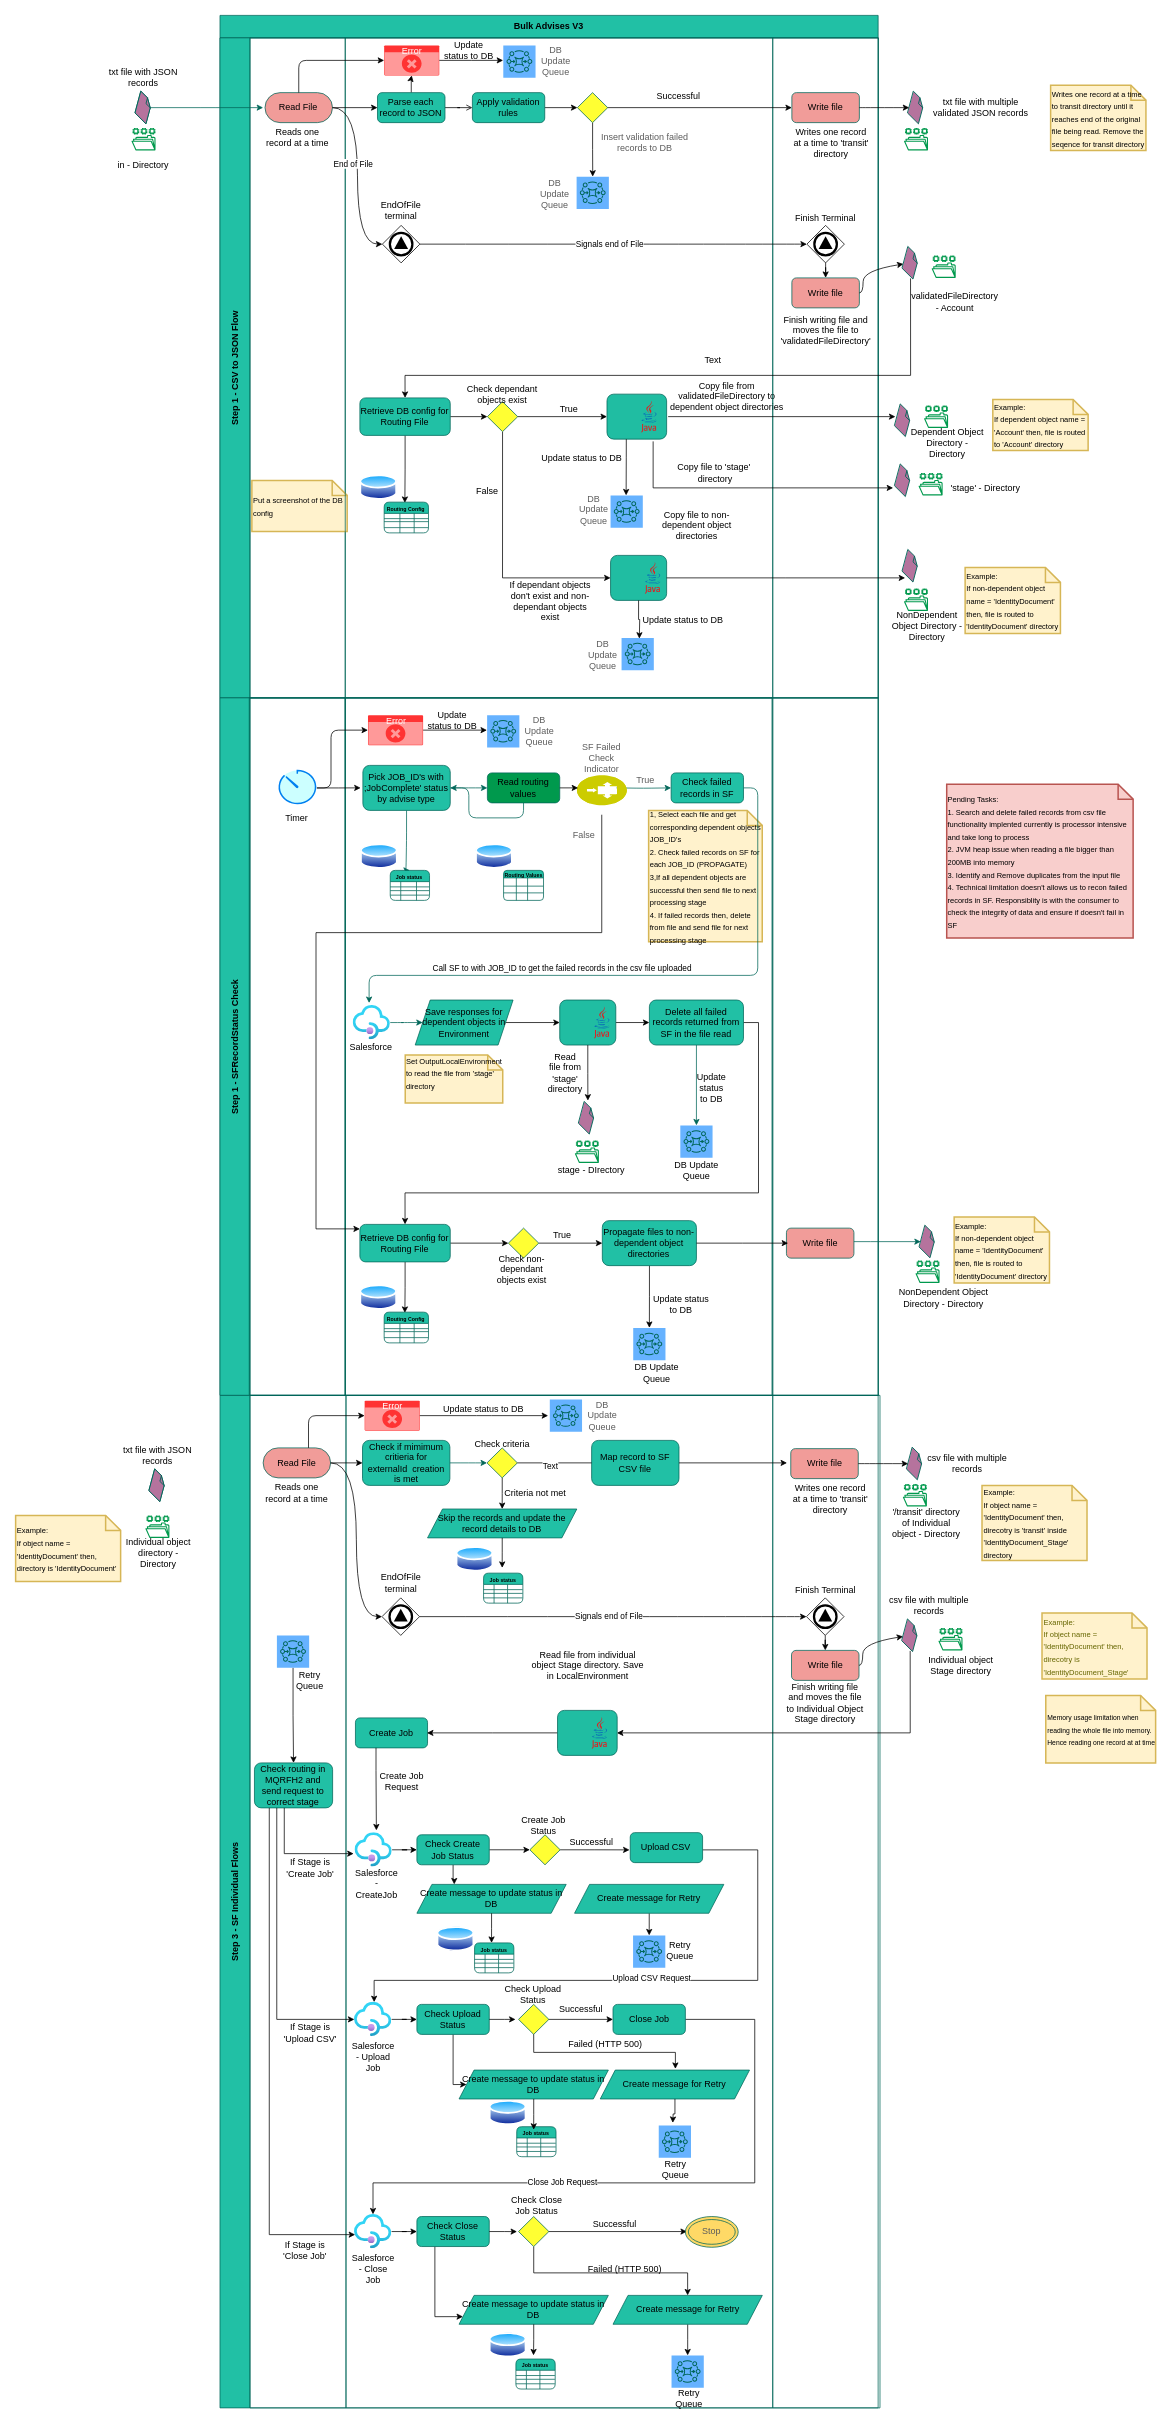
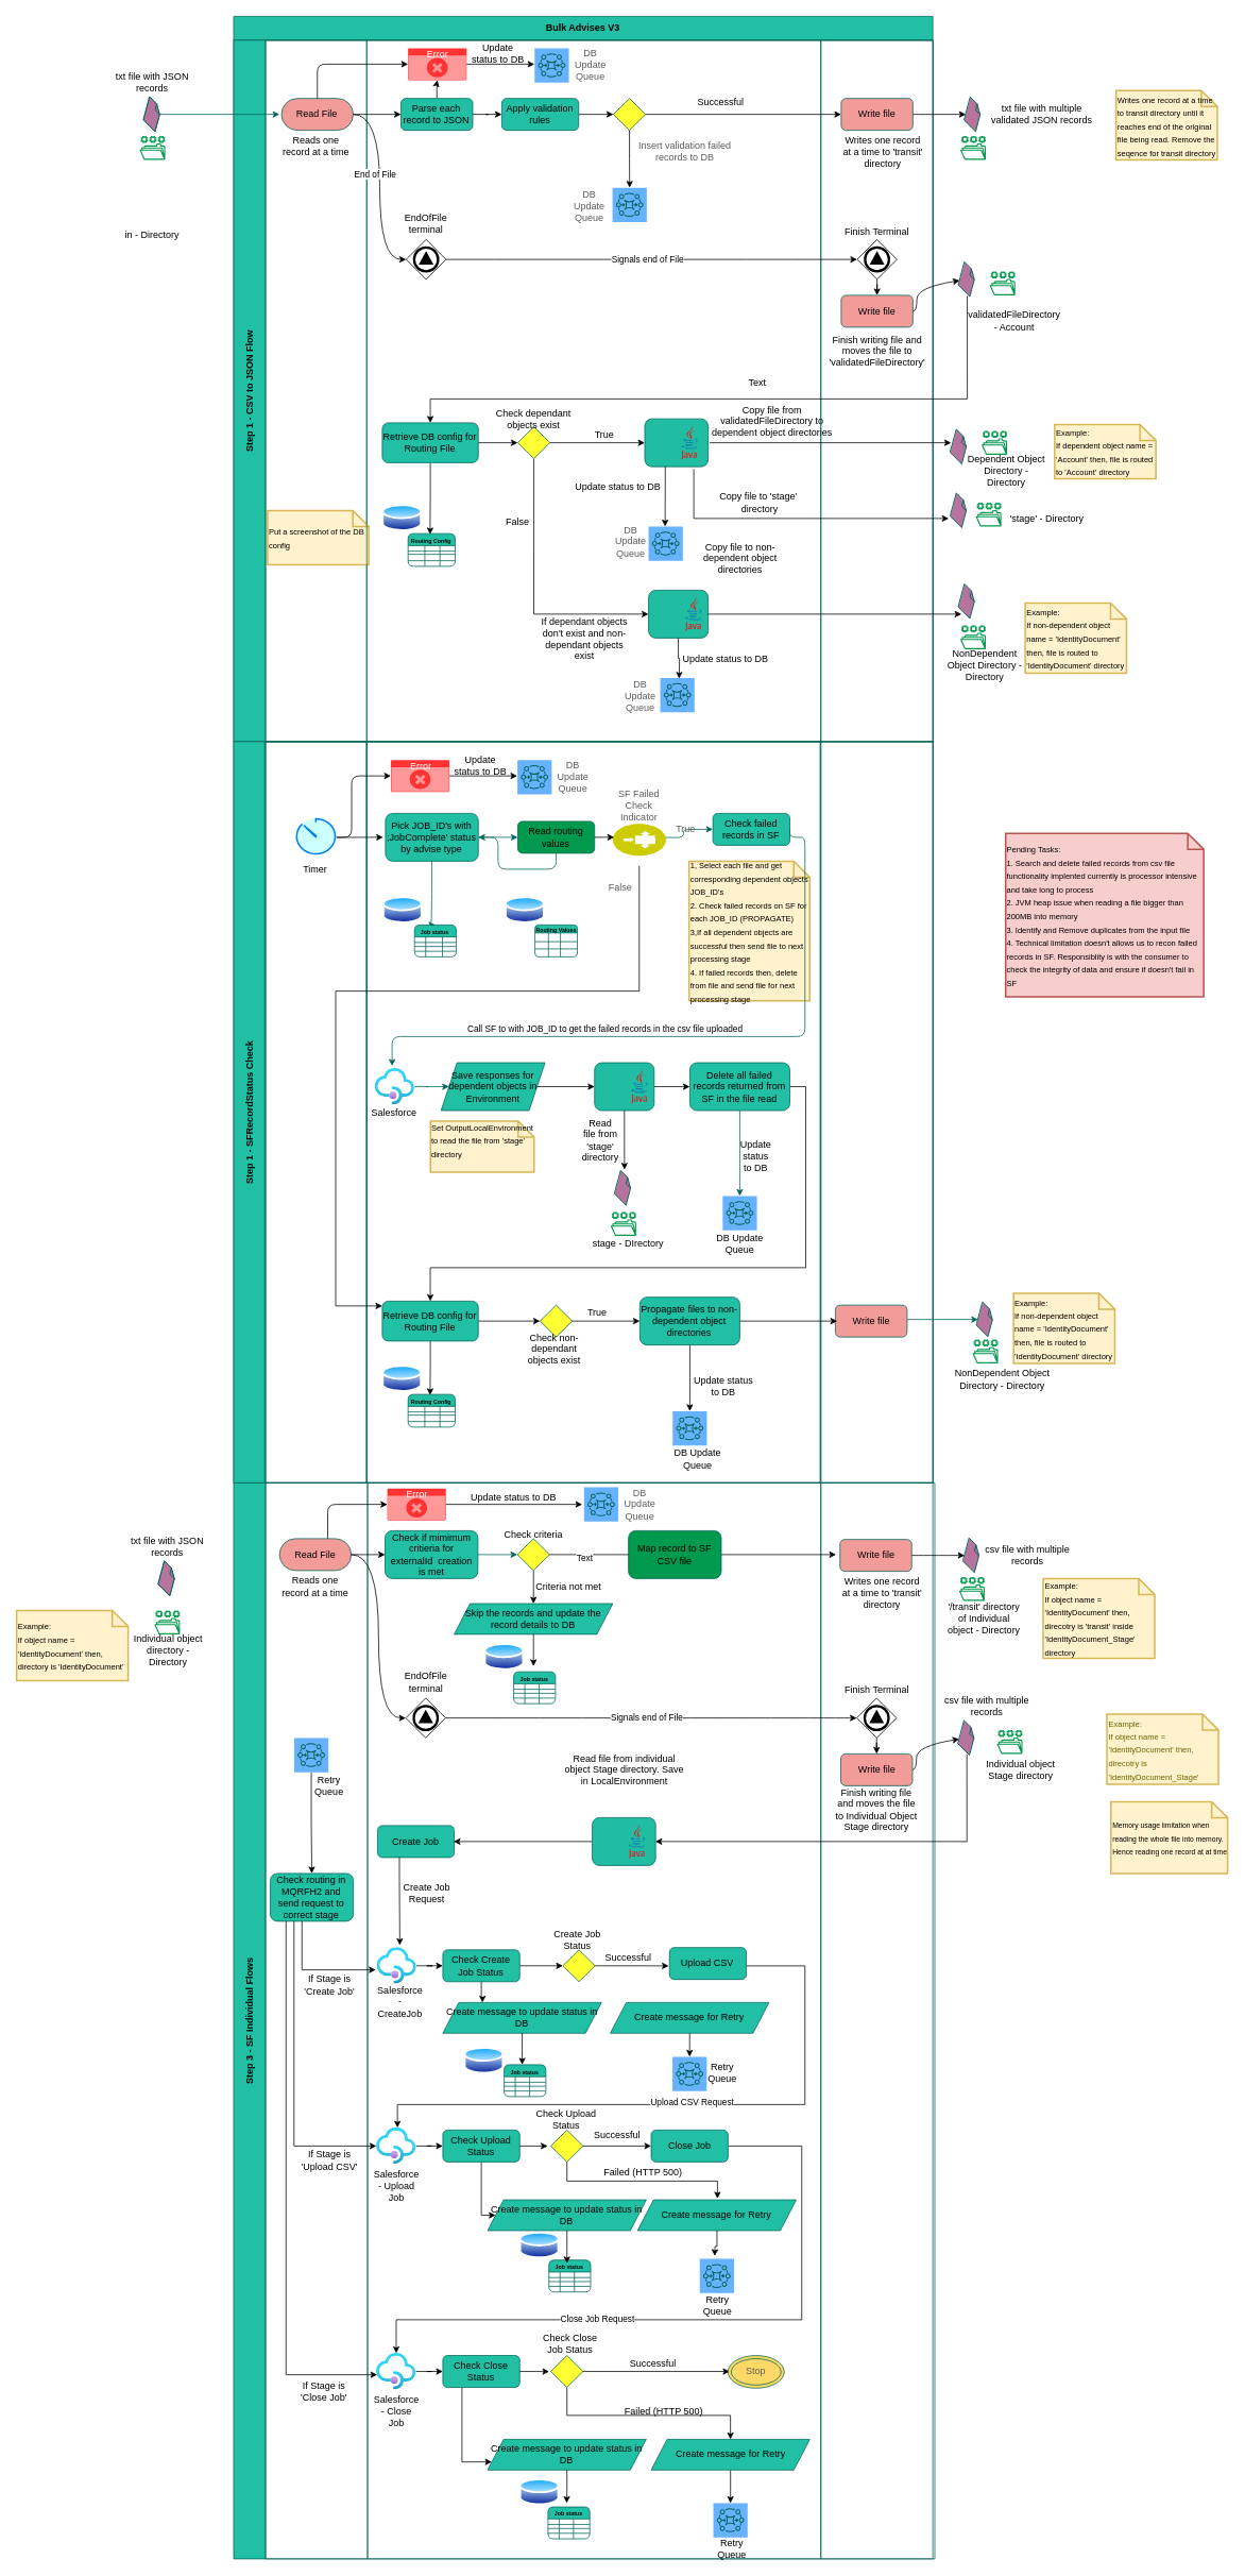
- <mxCell id="192" style="edgeStyle=orthogonalEdgeStyle;rounded=0;orthogonalLoop=1;jettySize=auto;html=1;entryX=0;entryY=0.5;entryDx=0;entryDy=0;endArrow=open;" parent="1" source="194" target="10" edge="1"><mxGeometry relative="1" as="geometry" /></mxCell>
+ <mxCell id="192" style="edgeStyle=orthogonalEdgeStyle;rounded=0;orthogonalLoop=1;jettySize=auto;html=1;entryX=0;entryY=0.5;entryDx=0;entryDy=0;" parent="1" source="194" target="10" edge="1"><mxGeometry relative="1" as="geometry" /></mxCell>
- <mxCell id="417" value="in - Directory" style="text;html=1;strokeColor=none;fillColor=none;align=center;verticalAlign=middle;whiteSpace=wrap;labelBackgroundColor=none;rounded=1;" parent="1" vertex="1"><mxGeometry x="140.01" y="210" width="101" height="20" as="geometry" /></mxCell>
+ <mxCell id="417" value="in - Directory" style="text;html=1;strokeColor=none;fillColor=none;align=center;verticalAlign=middle;whiteSpace=wrap;labelBackgroundColor=none;rounded=1;" parent="1" vertex="1"><mxGeometry x="140.01" y="285" width="101" height="20" as="geometry" /></mxCell>
- <mxCell id="129" value="Check failed records in SF" style="whiteSpace=wrap;html=1;labelBackgroundColor=none;align=center;rounded=1;fillColor=#21C0A5;strokeColor=#006658;" parent="85" vertex="1"><mxGeometry x="434.52" y="100" width="96.48" height="40" as="geometry" /></mxCell>
+ <mxCell id="129" value="Check failed records in SF" style="whiteSpace=wrap;html=1;labelBackgroundColor=none;align=center;rounded=1;fillColor=#21C0A5;strokeColor=#006658;" parent="85" vertex="1"><mxGeometry x="434.52" y="90" width="96.48" height="40" as="geometry" /></mxCell>
- <mxCell id="176" value="&lt;span style=&quot;font-size: 11px; background-color: rgb(255, 255, 255);&quot;&gt;Call SF to with JOB_ID to get the failed records in the csv file uploaded&lt;/span&gt;" style="text;html=1;strokeColor=none;fillColor=none;align=center;verticalAlign=middle;whiteSpace=wrap;rounded=0;glass=0;" parent="85" vertex="1"><mxGeometry x="80" y="350" width="420" height="20" as="geometry" /></mxCell>
+ <mxCell id="176" value="&lt;span style=&quot;font-size: 11px; background-color: rgb(255, 255, 255);&quot;&gt;Call SF to with JOB_ID to get the failed records in the csv file uploaded&lt;/span&gt;" style="text;html=1;strokeColor=none;fillColor=none;align=center;verticalAlign=middle;whiteSpace=wrap;rounded=0;glass=0;" parent="85" vertex="1"><mxGeometry x="90" y="350" width="420" height="20" as="geometry" /></mxCell>
- <mxCell id="385" value="Map record to SF CSV file" style="whiteSpace=wrap;html=1;labelBackgroundColor=none;align=center;rounded=1;fillColor=#21C0A5;strokeColor=#006658;" vertex="1" parent="241"><mxGeometry x="327.53" y="60" width="116.48" height="60" as="geometry" /></mxCell>
+ <mxCell id="385" value="Map record to SF CSV file" style="whiteSpace=wrap;html=1;labelBackgroundColor=none;align=center;rounded=1;fillColor=#00994d;strokeColor=#006658;" vertex="1" parent="241"><mxGeometry x="327.53" y="60" width="116.48" height="60" as="geometry" /></mxCell>
